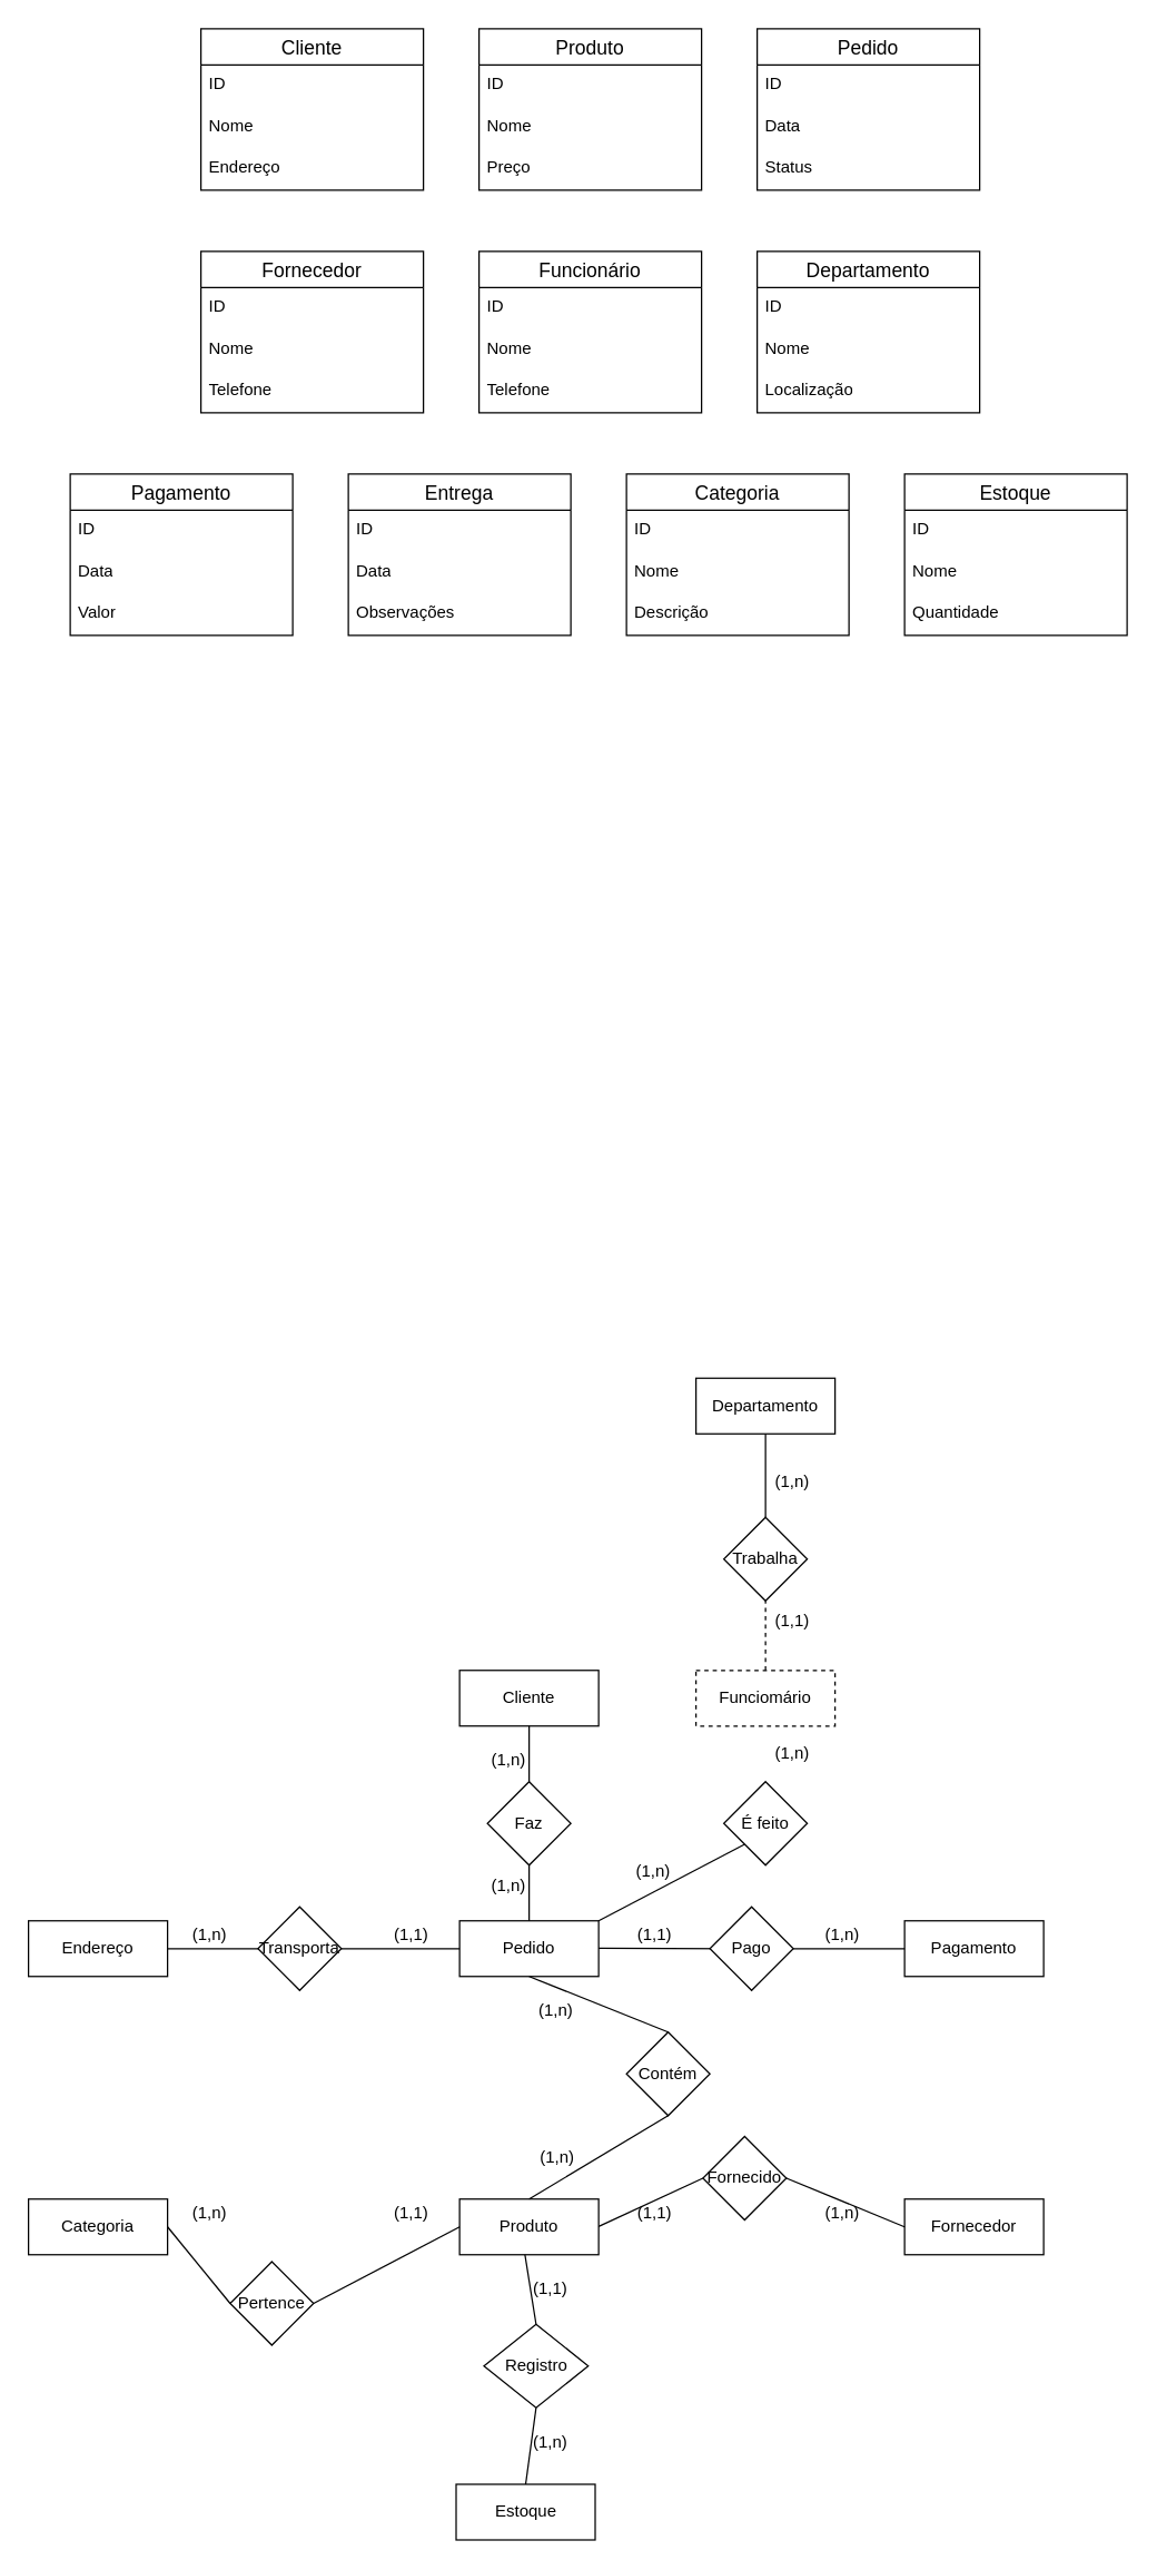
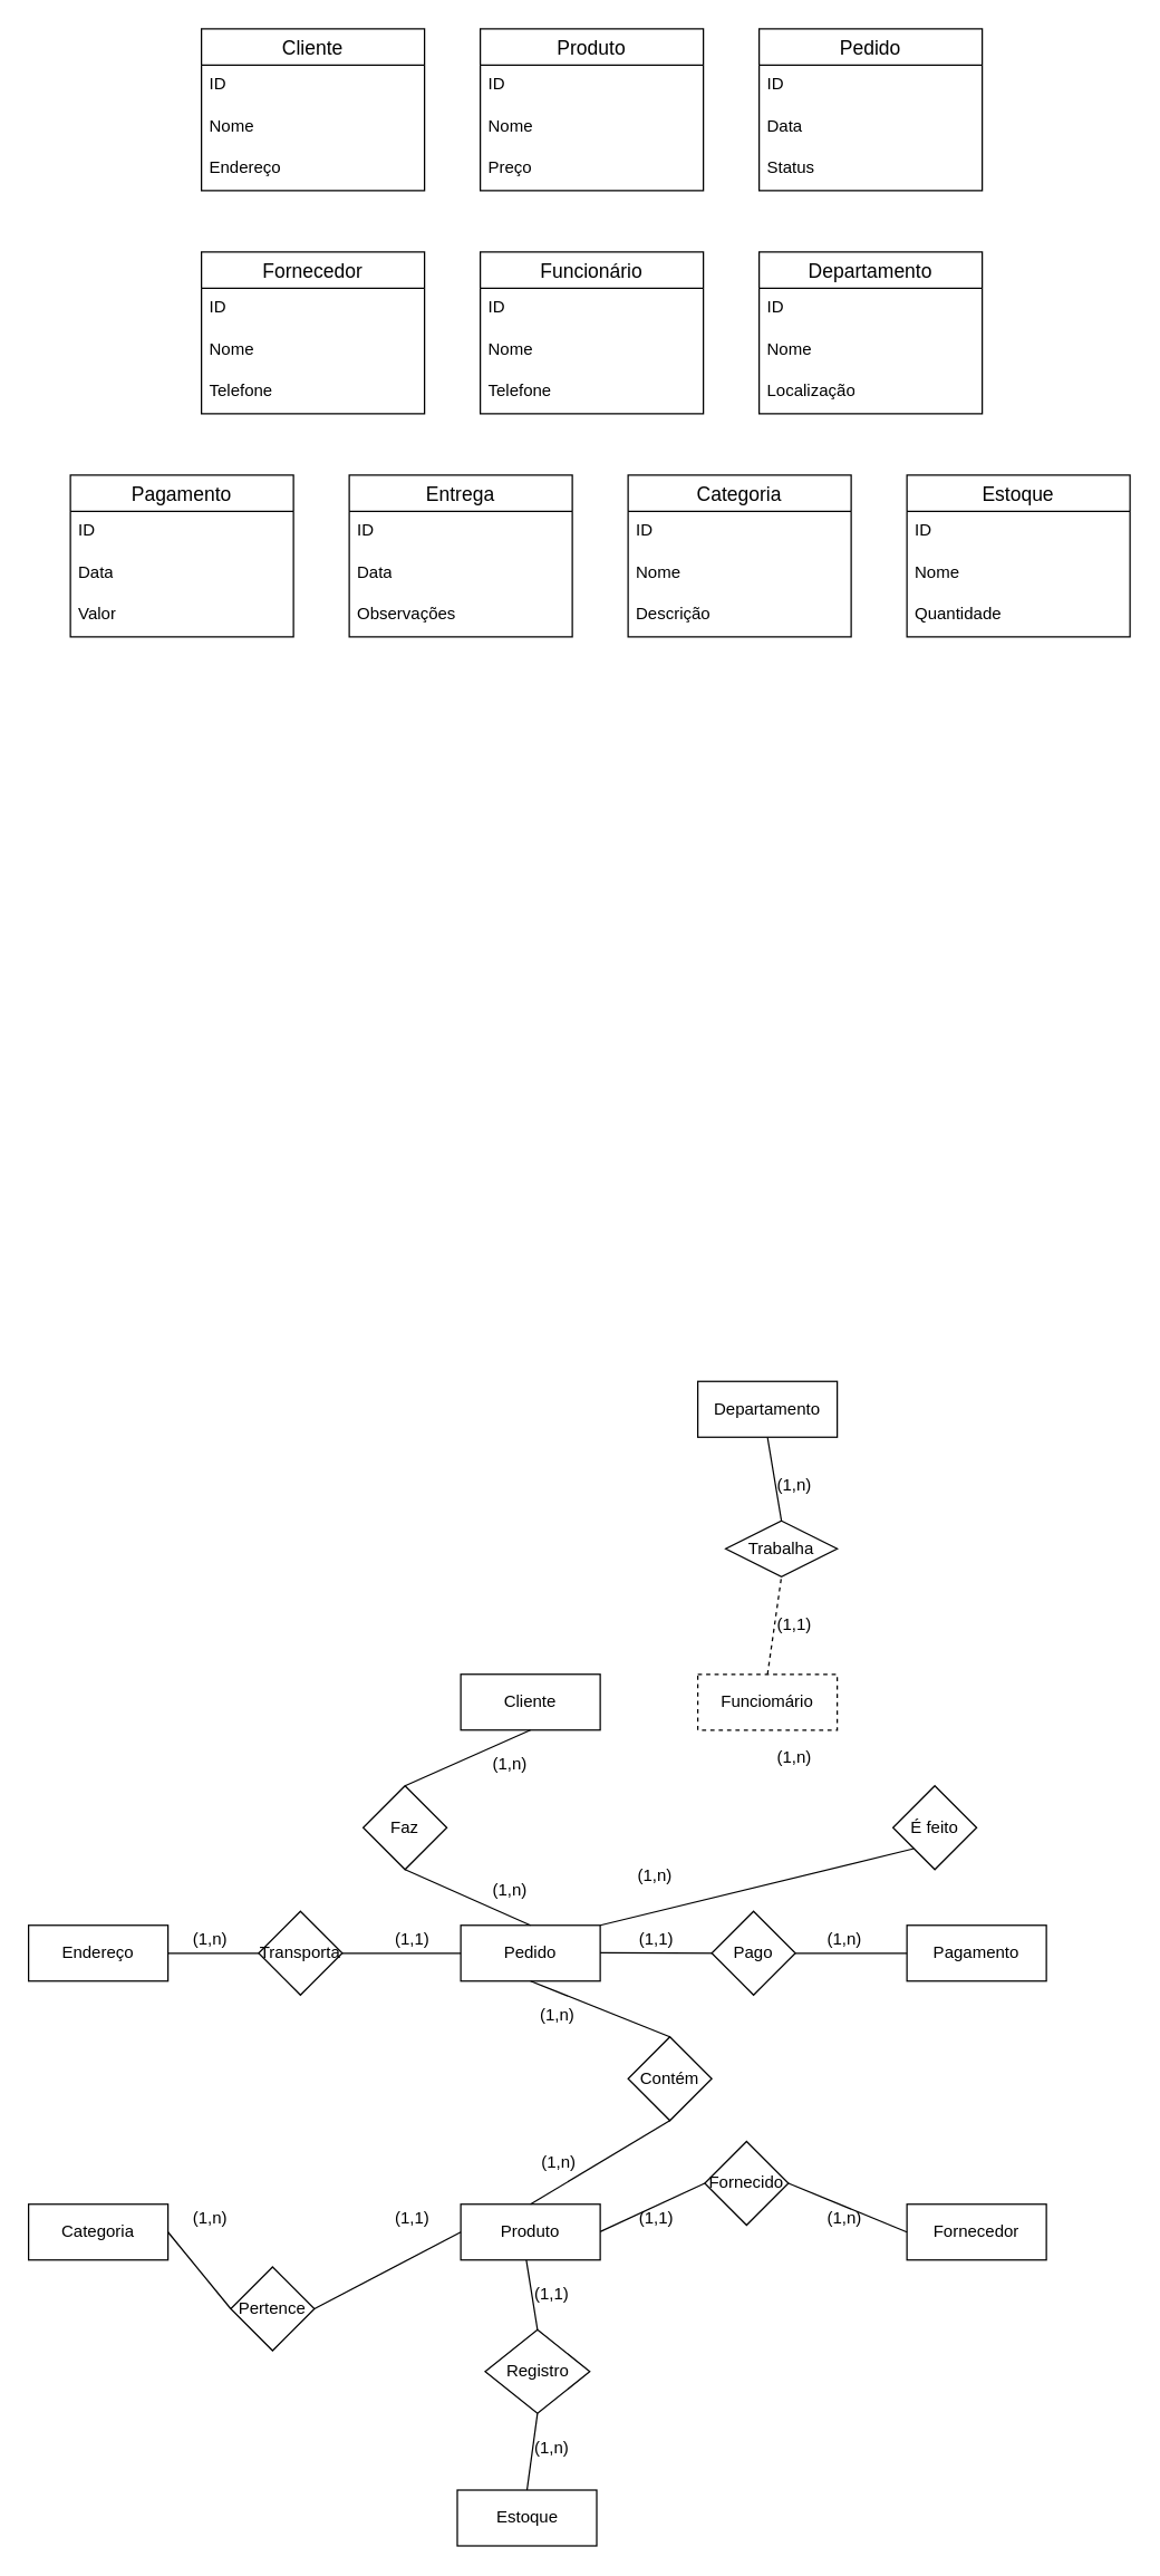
- <mxCell id="35" value="Trabalha" style="shape=rhombus;perimeter=rhombusPerimeter;whiteSpace=wrap;html=1;align=center;" vertex="1" parent="1"><mxGeometry x="520" y="1090" width="60" height="60" as="geometry" /></mxCell>
+ <mxCell id="35" value="Trabalha" style="shape=rhombus;perimeter=rhombusPerimeter;whiteSpace=wrap;html=1;align=center;" vertex="1" parent="1"><mxGeometry x="520" y="1090" width="80" height="40" as="geometry" /></mxCell>
- <mxCell id="5" value="Faz" style="shape=rhombus;perimeter=rhombusPerimeter;whiteSpace=wrap;html=1;align=center;" vertex="1" parent="1"><mxGeometry x="350" y="1280" width="60" height="60" as="geometry" /></mxCell>
+ <mxCell id="5" value="Faz" style="shape=rhombus;perimeter=rhombusPerimeter;whiteSpace=wrap;html=1;align=center;" vertex="1" parent="1"><mxGeometry x="260" y="1280" width="60" height="60" as="geometry" /></mxCell>
- <mxCell id="31" value="É feito" style="shape=rhombus;perimeter=rhombusPerimeter;whiteSpace=wrap;html=1;align=center;" vertex="1" parent="1"><mxGeometry x="520" y="1280" width="60" height="60" as="geometry" /></mxCell>
+ <mxCell id="31" value="É feito" style="shape=rhombus;perimeter=rhombusPerimeter;whiteSpace=wrap;html=1;align=center;" vertex="1" parent="1"><mxGeometry x="640" y="1280" width="60" height="60" as="geometry" /></mxCell>
